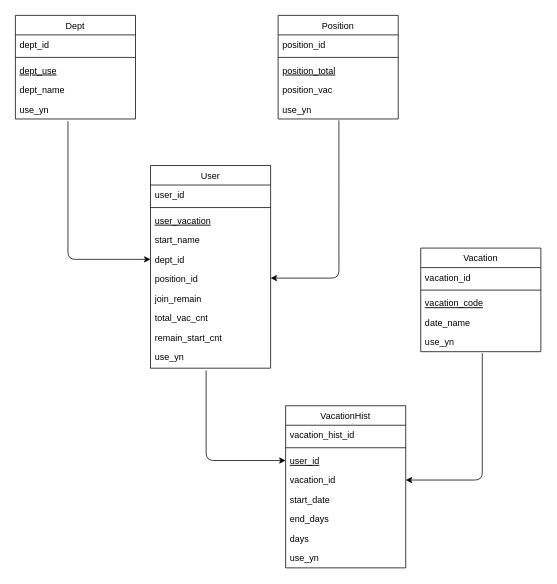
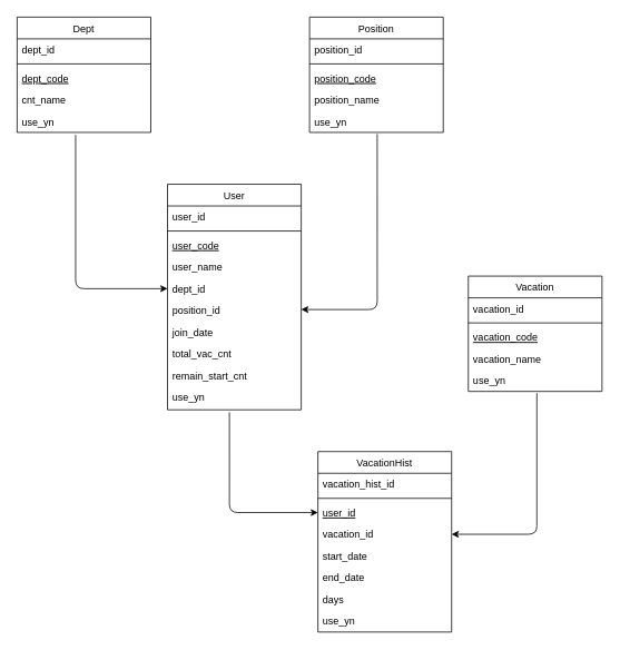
- <mxCell id="5" value="dept_use" style="text;align=left;verticalAlign=top;spacingLeft=4;spacingRight=4;overflow=hidden;rotatable=0;points=[[0,0.5],[1,0.5]];portConstraint=eastwest;fontStyle=4" parent="2" vertex="1"><mxGeometry y="60" width="160" height="26" as="geometry" /></mxCell>
+ <mxCell id="5" value="dept_code" style="text;align=left;verticalAlign=top;spacingLeft=4;spacingRight=4;overflow=hidden;rotatable=0;points=[[0,0.5],[1,0.5]];portConstraint=eastwest;fontStyle=4" parent="2" vertex="1"><mxGeometry y="60" width="160" height="26" as="geometry" /></mxCell>
- <mxCell id="11" value="position_total&#10;" style="text;align=left;verticalAlign=top;spacingLeft=4;spacingRight=4;overflow=hidden;rotatable=0;points=[[0,0.5],[1,0.5]];portConstraint=eastwest;fontStyle=4" parent="8" vertex="1"><mxGeometry y="60" width="160" height="26" as="geometry" /></mxCell>
+ <mxCell id="11" value="position_code&#10;" style="text;align=left;verticalAlign=top;spacingLeft=4;spacingRight=4;overflow=hidden;rotatable=0;points=[[0,0.5],[1,0.5]];portConstraint=eastwest;fontStyle=4" parent="8" vertex="1"><mxGeometry y="60" width="160" height="26" as="geometry" /></mxCell>
- <mxCell id="6" value="dept_name&#10;" style="text;align=left;verticalAlign=top;spacingLeft=4;spacingRight=4;overflow=hidden;rotatable=0;points=[[0,0.5],[1,0.5]];portConstraint=eastwest;" parent="2" vertex="1"><mxGeometry y="86" width="160" height="26" as="geometry" /></mxCell>
+ <mxCell id="6" value="cnt_name&#10;" style="text;align=left;verticalAlign=top;spacingLeft=4;spacingRight=4;overflow=hidden;rotatable=0;points=[[0,0.5],[1,0.5]];portConstraint=eastwest;" parent="2" vertex="1"><mxGeometry y="86" width="160" height="26" as="geometry" /></mxCell>
- <mxCell id="12" value="position_vac" style="text;align=left;verticalAlign=top;spacingLeft=4;spacingRight=4;overflow=hidden;rotatable=0;points=[[0,0.5],[1,0.5]];portConstraint=eastwest;" parent="8" vertex="1"><mxGeometry y="86" width="160" height="26" as="geometry" /></mxCell>
+ <mxCell id="12" value="position_name" style="text;align=left;verticalAlign=top;spacingLeft=4;spacingRight=4;overflow=hidden;rotatable=0;points=[[0,0.5],[1,0.5]];portConstraint=eastwest;" parent="8" vertex="1"><mxGeometry y="86" width="160" height="26" as="geometry" /></mxCell>
- <mxCell id="17" value="user_vacation" style="text;align=left;verticalAlign=top;spacingLeft=4;spacingRight=4;overflow=hidden;rotatable=0;points=[[0,0.5],[1,0.5]];portConstraint=eastwest;fontStyle=4" parent="14" vertex="1"><mxGeometry y="60" width="160" height="26" as="geometry" /></mxCell>
+ <mxCell id="17" value="user_code" style="text;align=left;verticalAlign=top;spacingLeft=4;spacingRight=4;overflow=hidden;rotatable=0;points=[[0,0.5],[1,0.5]];portConstraint=eastwest;fontStyle=4" parent="14" vertex="1"><mxGeometry y="60" width="160" height="26" as="geometry" /></mxCell>
- <mxCell id="18" value="start_name" style="text;align=left;verticalAlign=top;spacingLeft=4;spacingRight=4;overflow=hidden;rotatable=0;points=[[0,0.5],[1,0.5]];portConstraint=eastwest;" parent="14" vertex="1"><mxGeometry y="86" width="160" height="26" as="geometry" /></mxCell>
+ <mxCell id="18" value="user_name" style="text;align=left;verticalAlign=top;spacingLeft=4;spacingRight=4;overflow=hidden;rotatable=0;points=[[0,0.5],[1,0.5]];portConstraint=eastwest;" parent="14" vertex="1"><mxGeometry y="86" width="160" height="26" as="geometry" /></mxCell>
- <mxCell id="21" value="join_remain" style="text;align=left;verticalAlign=top;spacingLeft=4;spacingRight=4;overflow=hidden;rotatable=0;points=[[0,0.5],[1,0.5]];portConstraint=eastwest;" parent="14" vertex="1"><mxGeometry y="164" width="160" height="26" as="geometry" /></mxCell>
+ <mxCell id="21" value="join_date" style="text;align=left;verticalAlign=top;spacingLeft=4;spacingRight=4;overflow=hidden;rotatable=0;points=[[0,0.5],[1,0.5]];portConstraint=eastwest;" parent="14" vertex="1"><mxGeometry y="164" width="160" height="26" as="geometry" /></mxCell>
- <mxCell id="40" value="date_name" style="text;align=left;verticalAlign=top;spacingLeft=4;spacingRight=4;overflow=hidden;rotatable=0;points=[[0,0.5],[1,0.5]];portConstraint=eastwest;" parent="36" vertex="1"><mxGeometry y="86" width="160" height="26" as="geometry" /></mxCell>
+ <mxCell id="40" value="vacation_name" style="text;align=left;verticalAlign=top;spacingLeft=4;spacingRight=4;overflow=hidden;rotatable=0;points=[[0,0.5],[1,0.5]];portConstraint=eastwest;" parent="36" vertex="1"><mxGeometry y="86" width="160" height="26" as="geometry" /></mxCell>
- <mxCell id="33" value="end_days" style="text;align=left;verticalAlign=top;spacingLeft=4;spacingRight=4;overflow=hidden;rotatable=0;points=[[0,0.5],[1,0.5]];portConstraint=eastwest;" parent="27" vertex="1"><mxGeometry y="138" width="160" height="26" as="geometry" /></mxCell>
+ <mxCell id="33" value="end_date" style="text;align=left;verticalAlign=top;spacingLeft=4;spacingRight=4;overflow=hidden;rotatable=0;points=[[0,0.5],[1,0.5]];portConstraint=eastwest;" parent="27" vertex="1"><mxGeometry y="138" width="160" height="26" as="geometry" /></mxCell>
